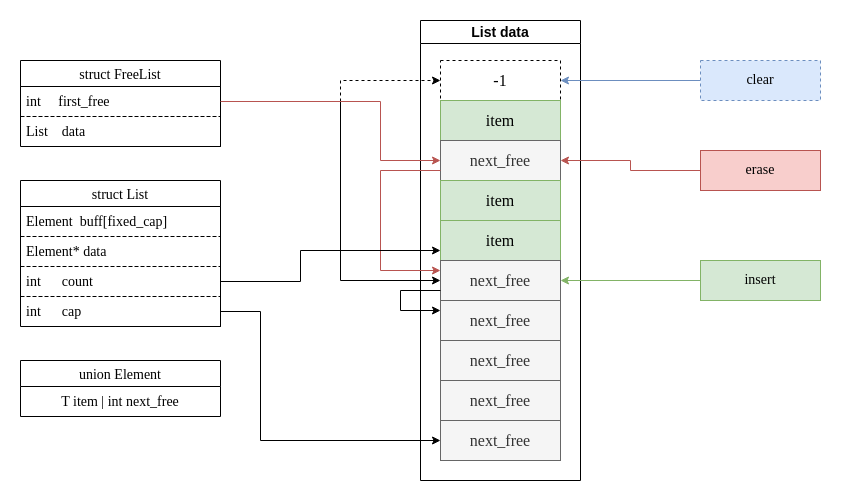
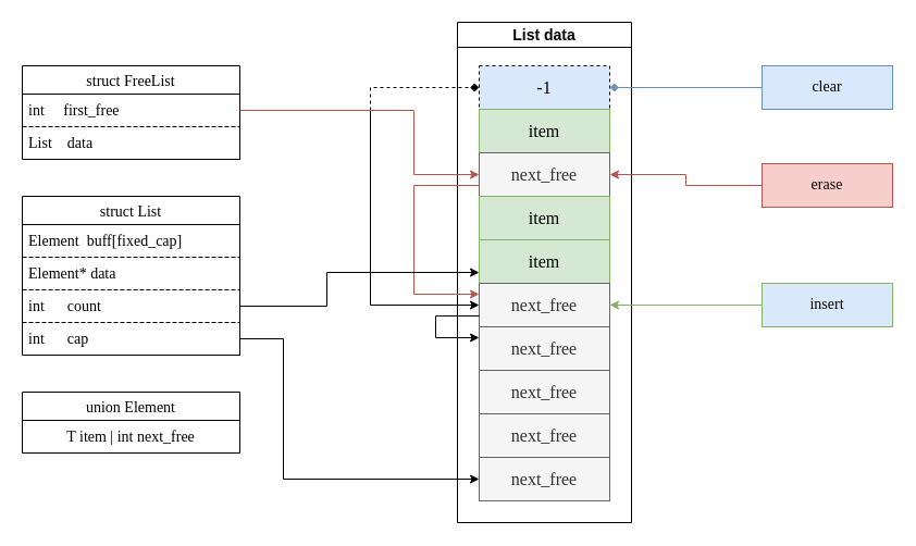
- <mxCell id="27" style="edgeStyle=orthogonalEdgeStyle;rounded=0;orthogonalLoop=1;jettySize=auto;html=1;fontFamily=Source Code Pro;fontSize=14;entryX=0;entryY=0.5;entryDx=0;entryDy=0;dashed=1;" edge="1" parent="1" source="17" target="4"><mxGeometry relative="1" as="geometry"><mxPoint x="300" y="101" as="targetPoint" /><Array as="points"><mxPoint x="340" y="101" /><mxPoint x="340" y="80" /></Array></mxGeometry></mxCell>
+ <mxCell id="27" style="edgeStyle=orthogonalEdgeStyle;rounded=0;orthogonalLoop=1;jettySize=auto;html=1;fontFamily=Source Code Pro;fontSize=14;entryX=0;entryY=0.5;entryDx=0;entryDy=0;dashed=1;endArrow=diamond;" edge="1" parent="1" source="17" target="4"><mxGeometry relative="1" as="geometry"><mxPoint x="300" y="101" as="targetPoint" /><Array as="points"><mxPoint x="340" y="101" /><mxPoint x="340" y="80" /></Array></mxGeometry></mxCell>
- <mxCell id="4" value="-1" style="rounded=0;whiteSpace=wrap;html=1;fontSize=16;fontFamily=Source Code Pro;dashed=1;" vertex="1" parent="2"><mxGeometry x="20" y="40" width="120" height="40" as="geometry" /></mxCell>
+ <mxCell id="4" value="-1" style="rounded=0;whiteSpace=wrap;html=1;fontSize=16;fontFamily=Source Code Pro;dashed=1;fillColor=#dae8fc;" vertex="1" parent="2"><mxGeometry x="20" y="40" width="120" height="40" as="geometry" /></mxCell>
- <mxCell id="34" style="edgeStyle=orthogonalEdgeStyle;rounded=0;orthogonalLoop=1;jettySize=auto;html=1;entryX=1;entryY=0.5;entryDx=0;entryDy=0;fontFamily=Source Code Pro;fontSize=14;elbow=vertical;fillColor=#dae8fc;strokeColor=#6c8ebf;" edge="1" parent="1" source="35" target="4"><mxGeometry relative="1" as="geometry" /></mxCell>
+ <mxCell id="34" style="edgeStyle=orthogonalEdgeStyle;rounded=0;orthogonalLoop=1;jettySize=auto;html=1;entryX=1;entryY=0.5;entryDx=0;entryDy=0;fontFamily=Source Code Pro;fontSize=14;elbow=vertical;fillColor=#dae8fc;strokeColor=#6c8ebf;endArrow=diamond;" edge="1" parent="1" source="35" target="4"><mxGeometry relative="1" as="geometry" /></mxCell>
- <mxCell id="35" value="clear" style="rounded=0;whiteSpace=wrap;html=1;strokeColor=#6c8ebf;strokeWidth=1;fontFamily=Source Code Pro;fontSize=14;fillColor=#dae8fc;dashed=1;" vertex="1" parent="1"><mxGeometry x="700" y="60" width="120" height="40" as="geometry" /></mxCell>
+ <mxCell id="35" value="clear" style="rounded=0;whiteSpace=wrap;html=1;strokeColor=#6c8ebf;strokeWidth=1;fontFamily=Source Code Pro;fontSize=14;fillColor=#dae8fc;" vertex="1" parent="1"><mxGeometry x="700" y="60" width="120" height="40" as="geometry" /></mxCell>
- <mxCell id="31" value="insert" style="rounded=0;whiteSpace=wrap;html=1;strokeColor=#82b366;strokeWidth=1;fontFamily=Source Code Pro;fontSize=14;fillColor=#d5e8d4;" vertex="1" parent="1"><mxGeometry x="700" y="260" width="120" height="40" as="geometry" /></mxCell>
+ <mxCell id="31" value="insert" style="rounded=0;whiteSpace=wrap;html=1;strokeColor=#82b366;strokeWidth=1;fontFamily=Source Code Pro;fontSize=14;fillColor=#dae8fc;" vertex="1" parent="1"><mxGeometry x="700" y="260" width="120" height="40" as="geometry" /></mxCell>
